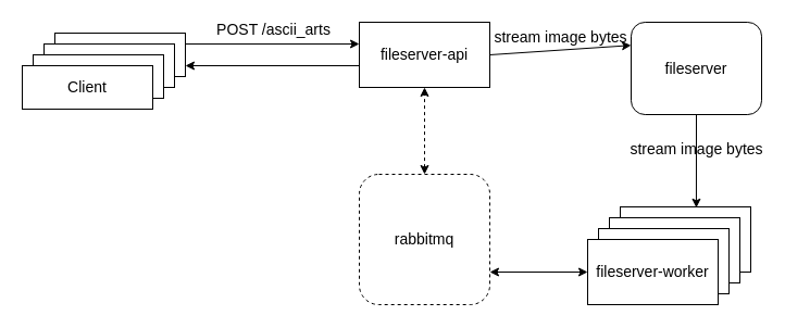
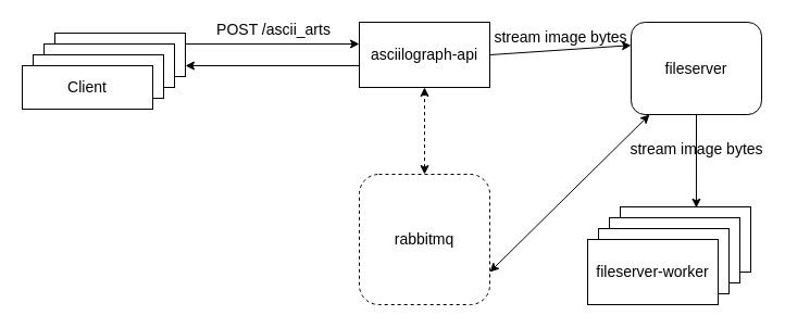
- <mxCell id="6" value="fileserver-api" style="rounded=0;whiteSpace=wrap;html=1;fontSize=14;" vertex="1" parent="1"><mxGeometry x="330" y="20" width="120" height="60" as="geometry" /></mxCell>
+ <mxCell id="6" value="asciilograph-api" style="rounded=0;whiteSpace=wrap;html=1;fontSize=14;" vertex="1" parent="1"><mxGeometry x="330" y="20" width="120" height="60" as="geometry" /></mxCell>
- <mxCell id="20" value="" style="endArrow=classic;startArrow=classic;html=1;rounded=0;entryX=0;entryY=0.5;entryDx=0;entryDy=0;exitX=1;exitY=0.75;exitDx=0;exitDy=0;" edge="1" parent="1" source="10" target="15"><mxGeometry width="50" height="50" relative="1" as="geometry"><mxPoint x="390" y="310" as="sourcePoint" /><mxPoint x="440" y="260" as="targetPoint" /></mxGeometry></mxCell>
+ <mxCell id="20" value="" style="endArrow=classic;startArrow=classic;html=1;rounded=0;exitX=1;exitY=0.75;exitDx=0;exitDy=0;" edge="1" parent="1" source="10" target="9"><mxGeometry width="50" height="50" relative="1" as="geometry"><mxPoint x="390" y="310" as="sourcePoint" /><mxPoint x="440" y="260" as="targetPoint" /></mxGeometry></mxCell>
